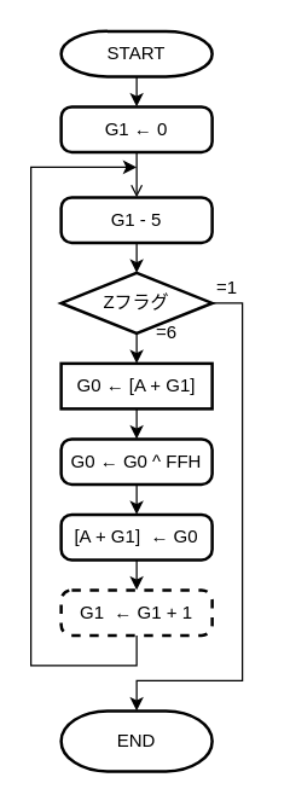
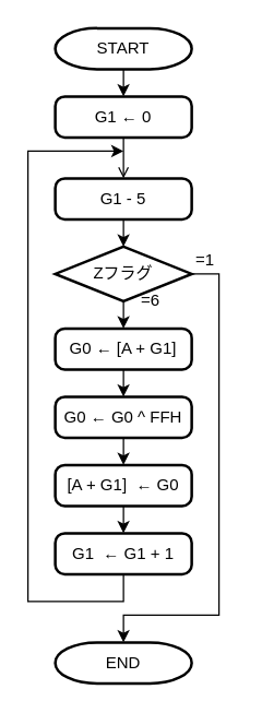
- <mxCell id="12" value="G0 ← [A + G1]" style="whiteSpace=wrap;html=1;absoluteArcSize=1;arcSize=14;strokeWidth=2;rounded=0;" vertex="1" parent="1"><mxGeometry x="40" y="240" width="100" height="30" as="geometry" /></mxCell>
+ <mxCell id="12" value="G0 ← [A + G1]" style="rounded=1;whiteSpace=wrap;html=1;absoluteArcSize=1;arcSize=14;strokeWidth=2;" vertex="1" parent="1"><mxGeometry x="40" y="240" width="100" height="30" as="geometry" /></mxCell>
- <mxCell id="18" value="G1&amp;nbsp; ← G1 + 1" style="rounded=1;whiteSpace=wrap;html=1;absoluteArcSize=1;arcSize=14;strokeWidth=2;dashed=1;" vertex="1" parent="1"><mxGeometry x="40" y="390" width="100" height="30" as="geometry" /></mxCell>
+ <mxCell id="18" value="G1&amp;nbsp; ← G1 + 1" style="rounded=1;whiteSpace=wrap;html=1;absoluteArcSize=1;arcSize=14;strokeWidth=2;" vertex="1" parent="1"><mxGeometry x="40" y="390" width="100" height="30" as="geometry" /></mxCell>
- <mxCell id="19" value="END" style="strokeWidth=2;html=1;shape=mxgraph.flowchart.terminator;whiteSpace=wrap;" vertex="1" parent="1"><mxGeometry x="40" y="470" width="100" height="40" as="geometry" /></mxCell>
+ <mxCell id="19" value="END" style="strokeWidth=2;html=1;shape=mxgraph.flowchart.terminator;whiteSpace=wrap;" vertex="1" parent="1"><mxGeometry x="40" y="470" width="100" height="30" as="geometry" /></mxCell>
